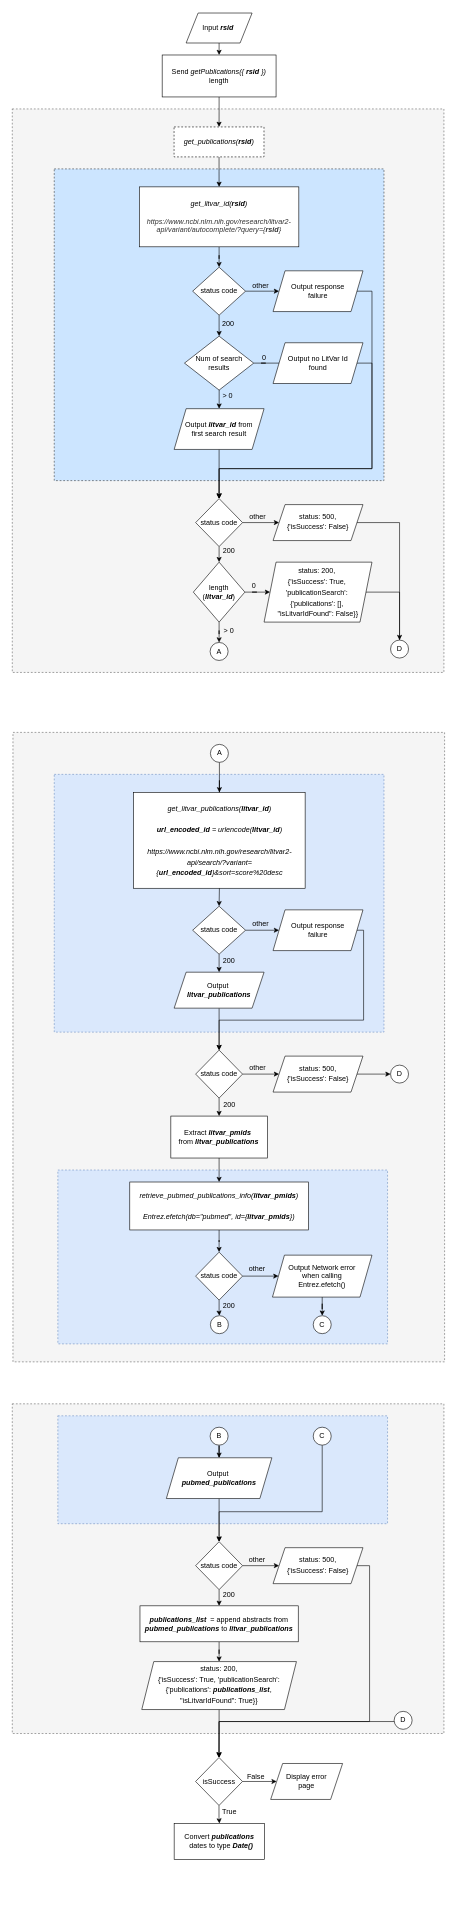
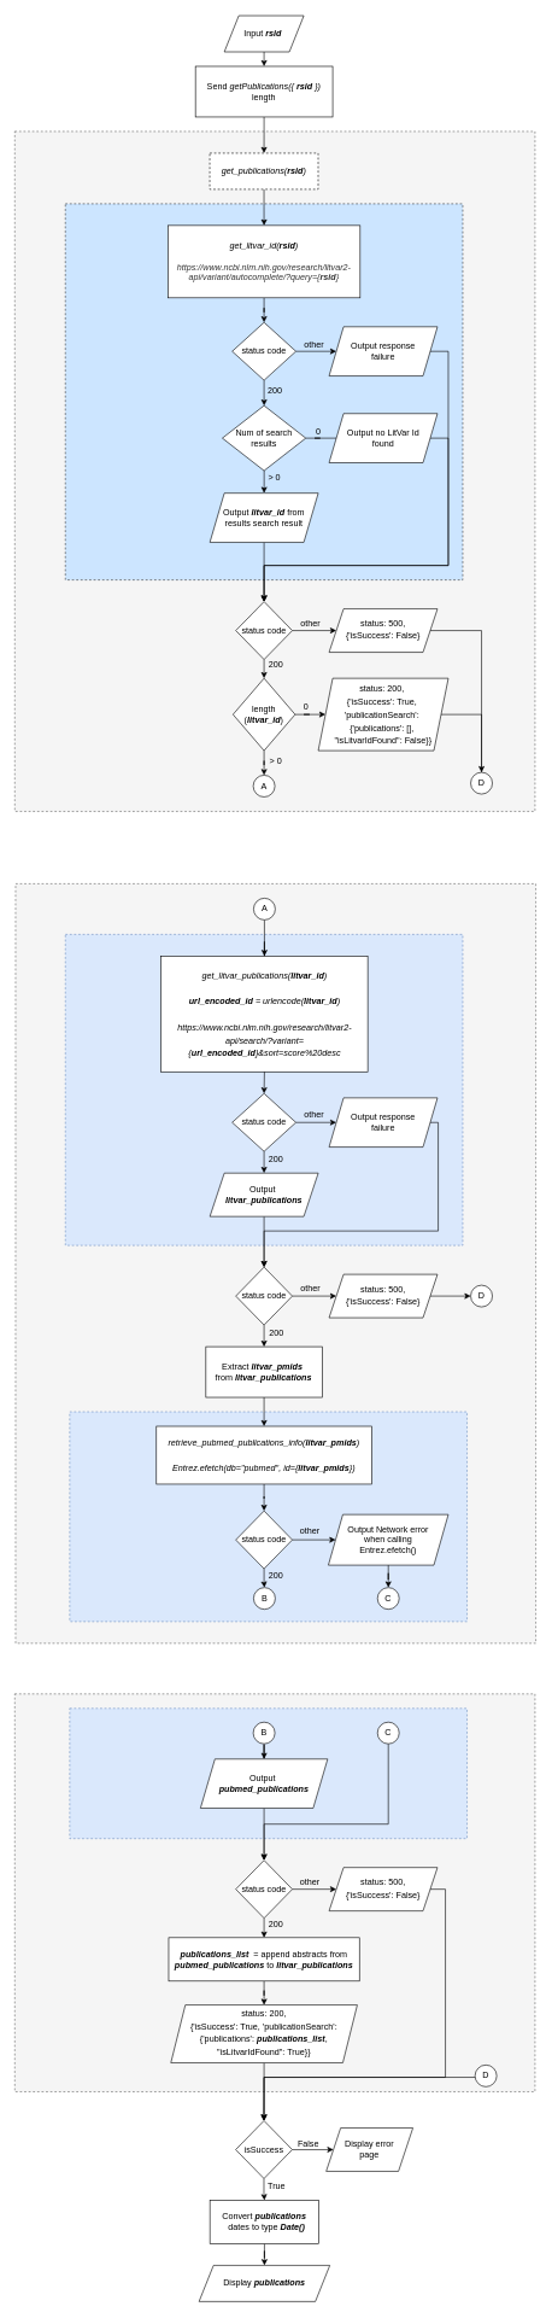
- <mxCell id="25" value="&lt;font color=&quot;#000000&quot;&gt;Output &lt;i&gt;&lt;b&gt;litvar_id&lt;/b&gt;&lt;/i&gt; from &lt;br&gt;first search result&lt;/font&gt;" style="shape=parallelogram;perimeter=parallelogramPerimeter;whiteSpace=wrap;html=1;fixedSize=1;fillColor=#FFFFFF;" vertex="1" parent="1"><mxGeometry x="290" y="680" width="150" height="68" as="geometry" /></mxCell>
+ <mxCell id="25" value="&lt;font color=&quot;#000000&quot;&gt;Output &lt;i&gt;&lt;b&gt;litvar_id&lt;/b&gt;&lt;/i&gt; from &lt;br&gt;results search result&lt;/font&gt;" style="shape=parallelogram;perimeter=parallelogramPerimeter;whiteSpace=wrap;html=1;fixedSize=1;fillColor=#FFFFFF;" vertex="1" parent="1"><mxGeometry x="290" y="680" width="150" height="68" as="geometry" /></mxCell>
+ <mxCell id="108" style="edgeStyle=orthogonalEdgeStyle;rounded=0;orthogonalLoop=1;jettySize=auto;html=1;entryX=0.5;entryY=0;entryDx=0;entryDy=0;" edge="1" parent="1" source="109" target="110"><mxGeometry relative="1" as="geometry" /></mxCell>
+ <mxCell id="110" value="Display&amp;nbsp;&lt;b&gt;&lt;i&gt;publications&lt;/i&gt;&lt;/b&gt;" style="shape=parallelogram;perimeter=parallelogramPerimeter;whiteSpace=wrap;html=1;fixedSize=1;" vertex="1" parent="1"><mxGeometry x="275" y="3130" width="181" height="50" as="geometry" /></mxCell>
